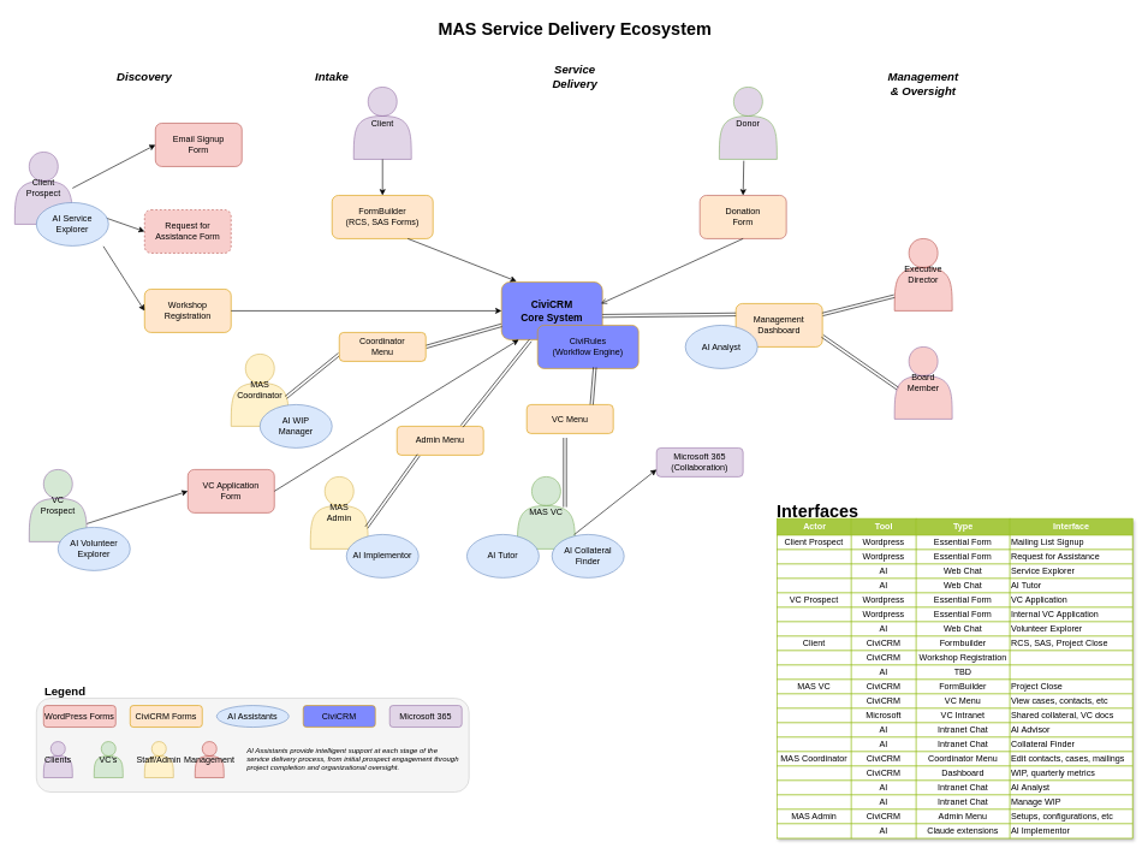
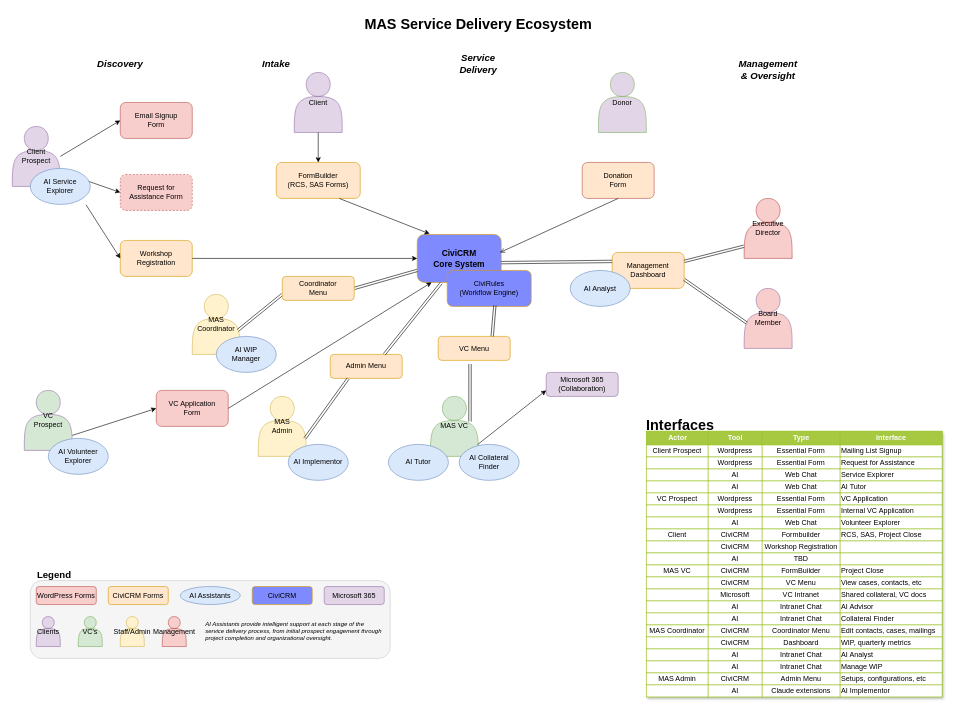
- <mxCell id="5" value="Email Signup&#10;Form" style="rounded=1;whiteSpace=wrap;html=1;fillColor=#f8cecc;strokeColor=#b85450;" parent="1" vertex="1"><mxGeometry x="215" y="170" width="120" height="60" as="geometry" /></mxCell>
+ <mxCell id="5" value="Email Signup&#10;Form" style="rounded=1;whiteSpace=wrap;html=1;fillColor=#f8cecc;strokeColor=#b85450;" parent="1" vertex="1"><mxGeometry x="200" y="170" width="120" height="60" as="geometry" /></mxCell>
- <mxCell id="24" value="" style="endArrow=classic;html=1;rounded=0;exitX=0.425;exitY=1.02;entryX=0.5;entryY=0;exitDx=0;exitDy=0;exitPerimeter=0;entryDx=0;entryDy=0;" parent="1" source="4" target="7" edge="1"><mxGeometry width="50" height="50" relative="1" as="geometry" /></mxCell>
